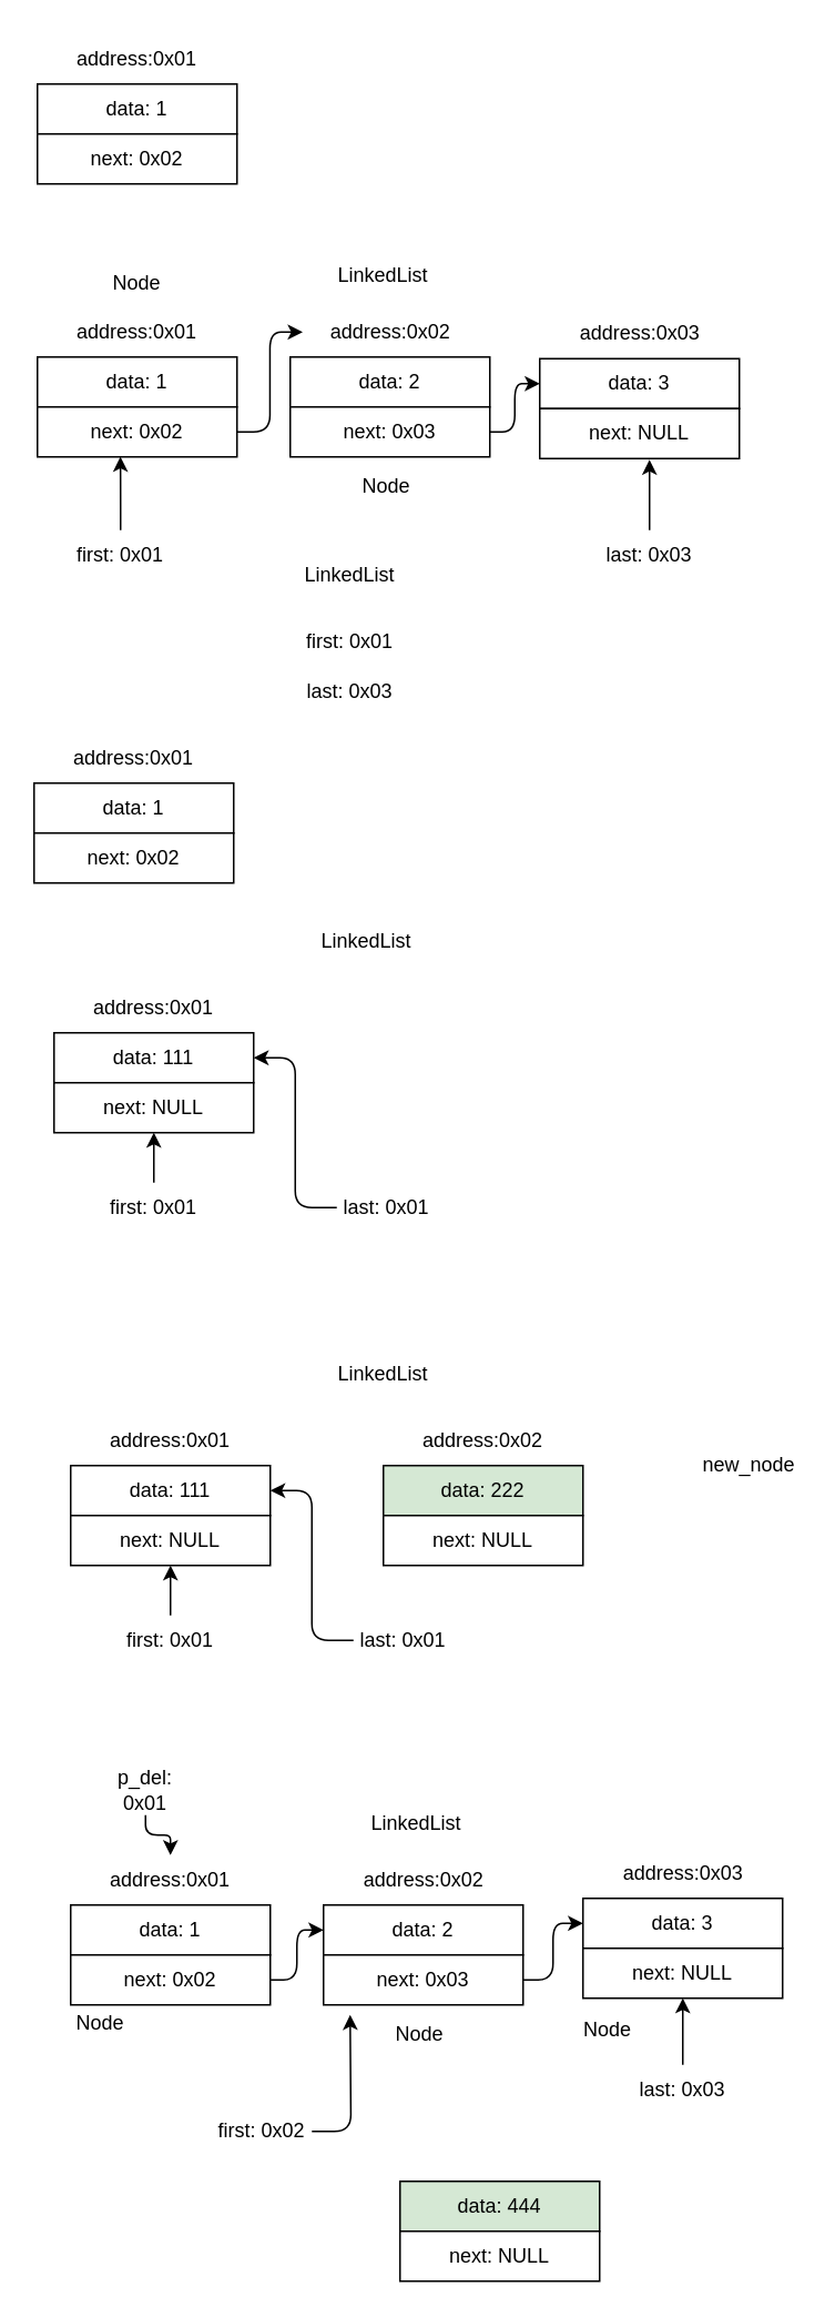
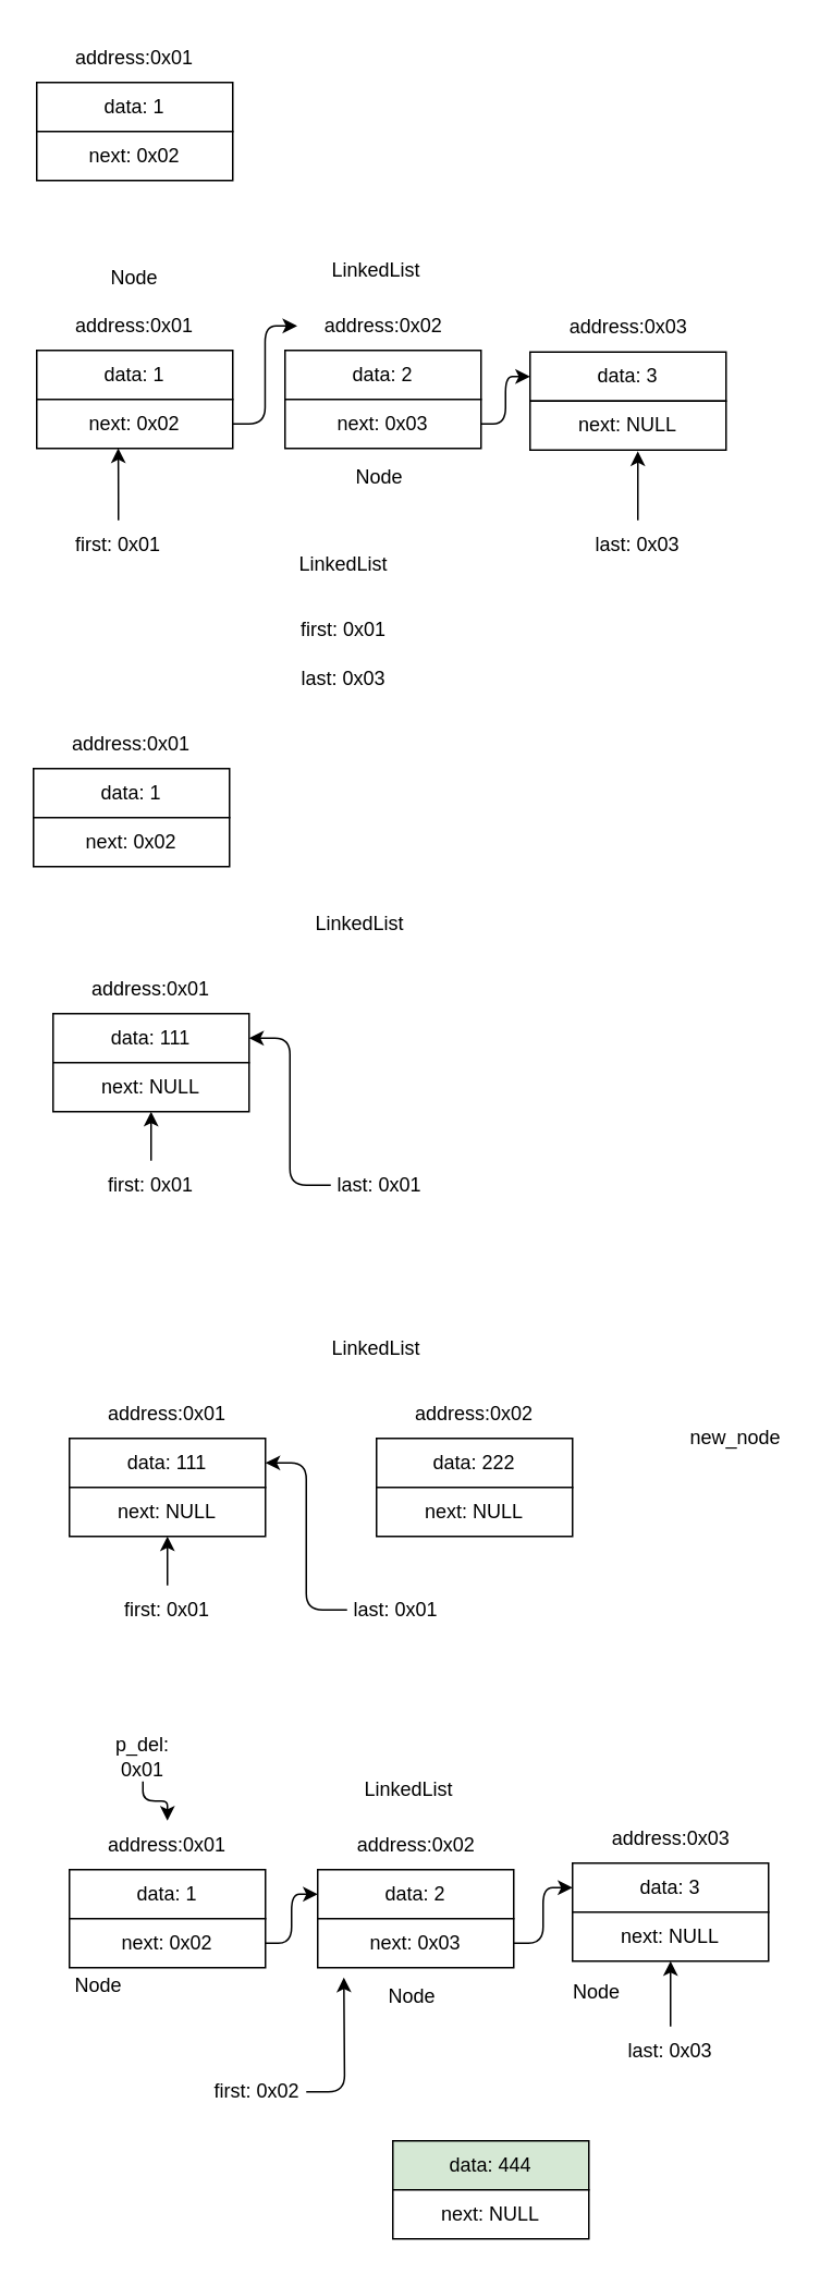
- <mxCell id="45" value="data: 222" style="rounded=0;whiteSpace=wrap;html=1;fillColor=#d5e8d4;" parent="44" vertex="1"><mxGeometry y="30" width="120" height="30" as="geometry" /></mxCell>
+ <mxCell id="45" value="data: 222" style="rounded=0;whiteSpace=wrap;html=1;" parent="44" vertex="1"><mxGeometry y="30" width="120" height="30" as="geometry" /></mxCell>
